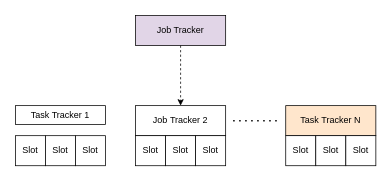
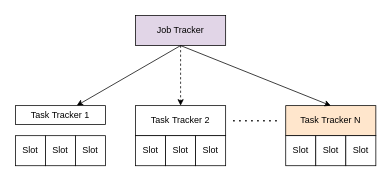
+ <mxCell id="2" style="rounded=0;orthogonalLoop=1;jettySize=auto;html=1;exitX=0.5;exitY=1;exitDx=0;exitDy=0;" edge="1" parent="1" source="3" target="5"><mxGeometry relative="1" as="geometry" /></mxCell>
+ <mxCell id="8" style="rounded=0;orthogonalLoop=1;jettySize=auto;html=1;exitX=0.5;exitY=1;exitDx=0;exitDy=0;entryX=0.5;entryY=0;entryDx=0;entryDy=0;" edge="1" parent="1" source="3" target="4"><mxGeometry relative="1" as="geometry"><mxPoint x="250" y="70" as="sourcePoint" /><mxPoint x="122" y="150" as="targetPoint" /></mxGeometry></mxCell>
- <mxCell id="6" value="Job&amp;nbsp;Tracker 2" style="rounded=0;whiteSpace=wrap;html=1;" vertex="1" parent="1"><mxGeometry x="180" y="140" width="120" height="40" as="geometry" /></mxCell>
+ <mxCell id="6" value="Task&amp;nbsp;Tracker 2" style="rounded=0;whiteSpace=wrap;html=1;" vertex="1" parent="1"><mxGeometry x="180" y="140" width="120" height="40" as="geometry" /></mxCell>
